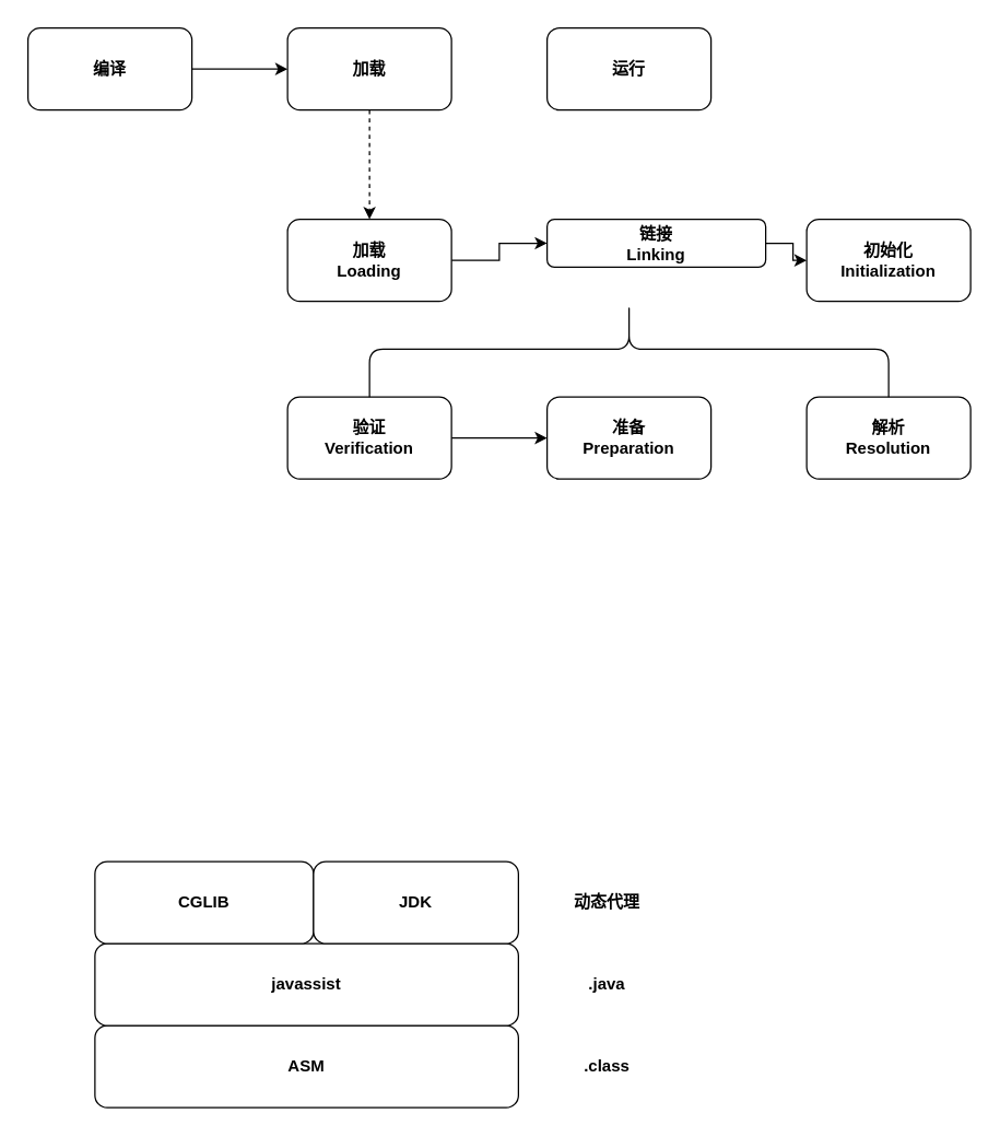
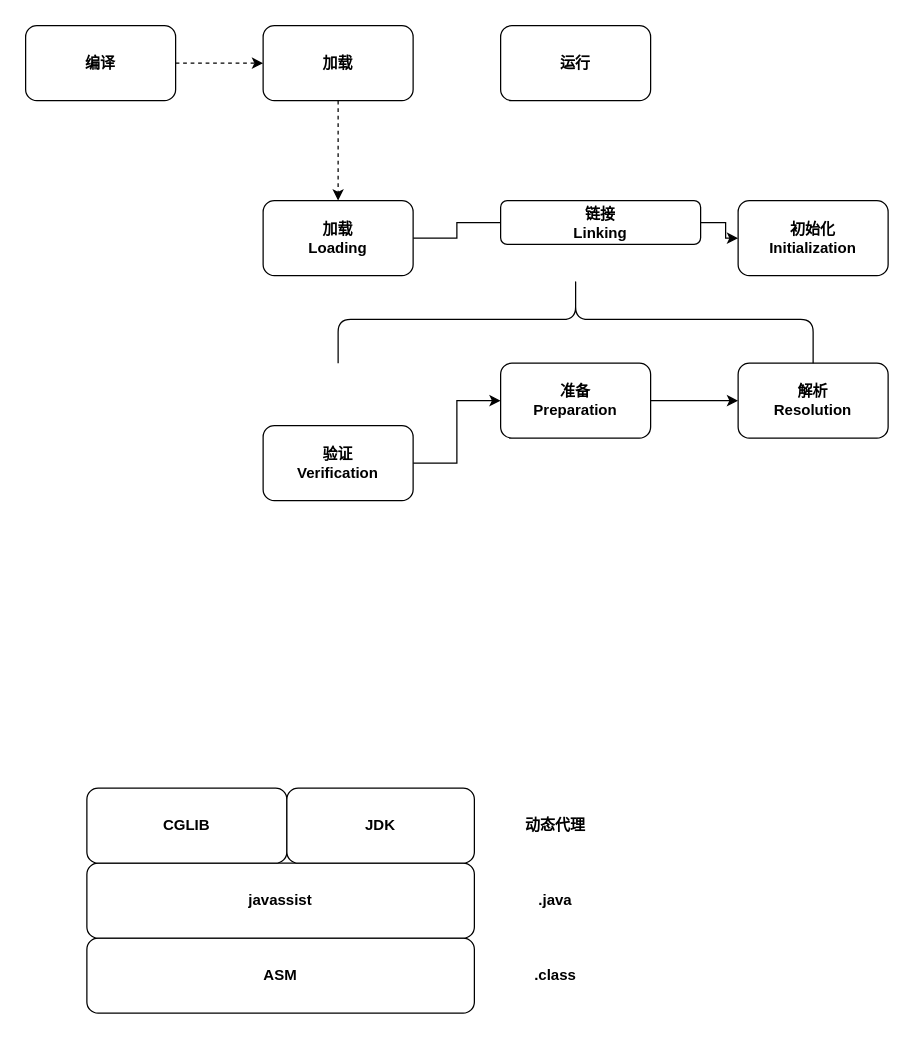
- <mxCell id="9" style="edgeStyle=orthogonalEdgeStyle;rounded=0;orthogonalLoop=1;jettySize=auto;html=1;exitX=1;exitY=0.5;exitDx=0;exitDy=0;entryX=0;entryY=0.5;entryDx=0;entryDy=0;" parent="1" source="10" target="12" edge="1"><mxGeometry relative="1" as="geometry" /></mxCell>
+ <mxCell id="9" style="edgeStyle=orthogonalEdgeStyle;rounded=0;orthogonalLoop=1;jettySize=auto;html=1;exitX=1;exitY=0.5;exitDx=0;exitDy=0;entryX=0;entryY=0.5;entryDx=0;entryDy=0;dashed=1;" parent="1" source="10" target="12" edge="1"><mxGeometry relative="1" as="geometry" /></mxCell>
- <mxCell id="14" style="edgeStyle=orthogonalEdgeStyle;rounded=0;orthogonalLoop=1;jettySize=auto;html=1;entryX=0;entryY=0.5;entryDx=0;entryDy=0;" edge="1" parent="1" source="15" target="17"><mxGeometry relative="1" as="geometry" /></mxCell>
+ <mxCell id="14" style="edgeStyle=orthogonalEdgeStyle;rounded=0;orthogonalLoop=1;jettySize=auto;html=1;entryX=0;entryY=0.5;entryDx=0;entryDy=0;endArrow=none;" edge="1" parent="1" source="15" target="17"><mxGeometry relative="1" as="geometry" /></mxCell>
- <mxCell id="20" value="验证&lt;br&gt;Verification" style="rounded=1;whiteSpace=wrap;html=1;fontStyle=1" vertex="1" parent="1"><mxGeometry x="210" y="290" width="120" height="60" as="geometry" /></mxCell>
+ <mxCell id="20" value="验证&lt;br&gt;Verification" style="rounded=1;whiteSpace=wrap;html=1;fontStyle=1" vertex="1" parent="1"><mxGeometry x="210" y="340" width="120" height="60" as="geometry" /></mxCell>
+ <mxCell id="21" value="" style="edgeStyle=orthogonalEdgeStyle;rounded=0;orthogonalLoop=1;jettySize=auto;html=1;" edge="1" parent="1" source="22" target="23"><mxGeometry relative="1" as="geometry" /></mxCell>
